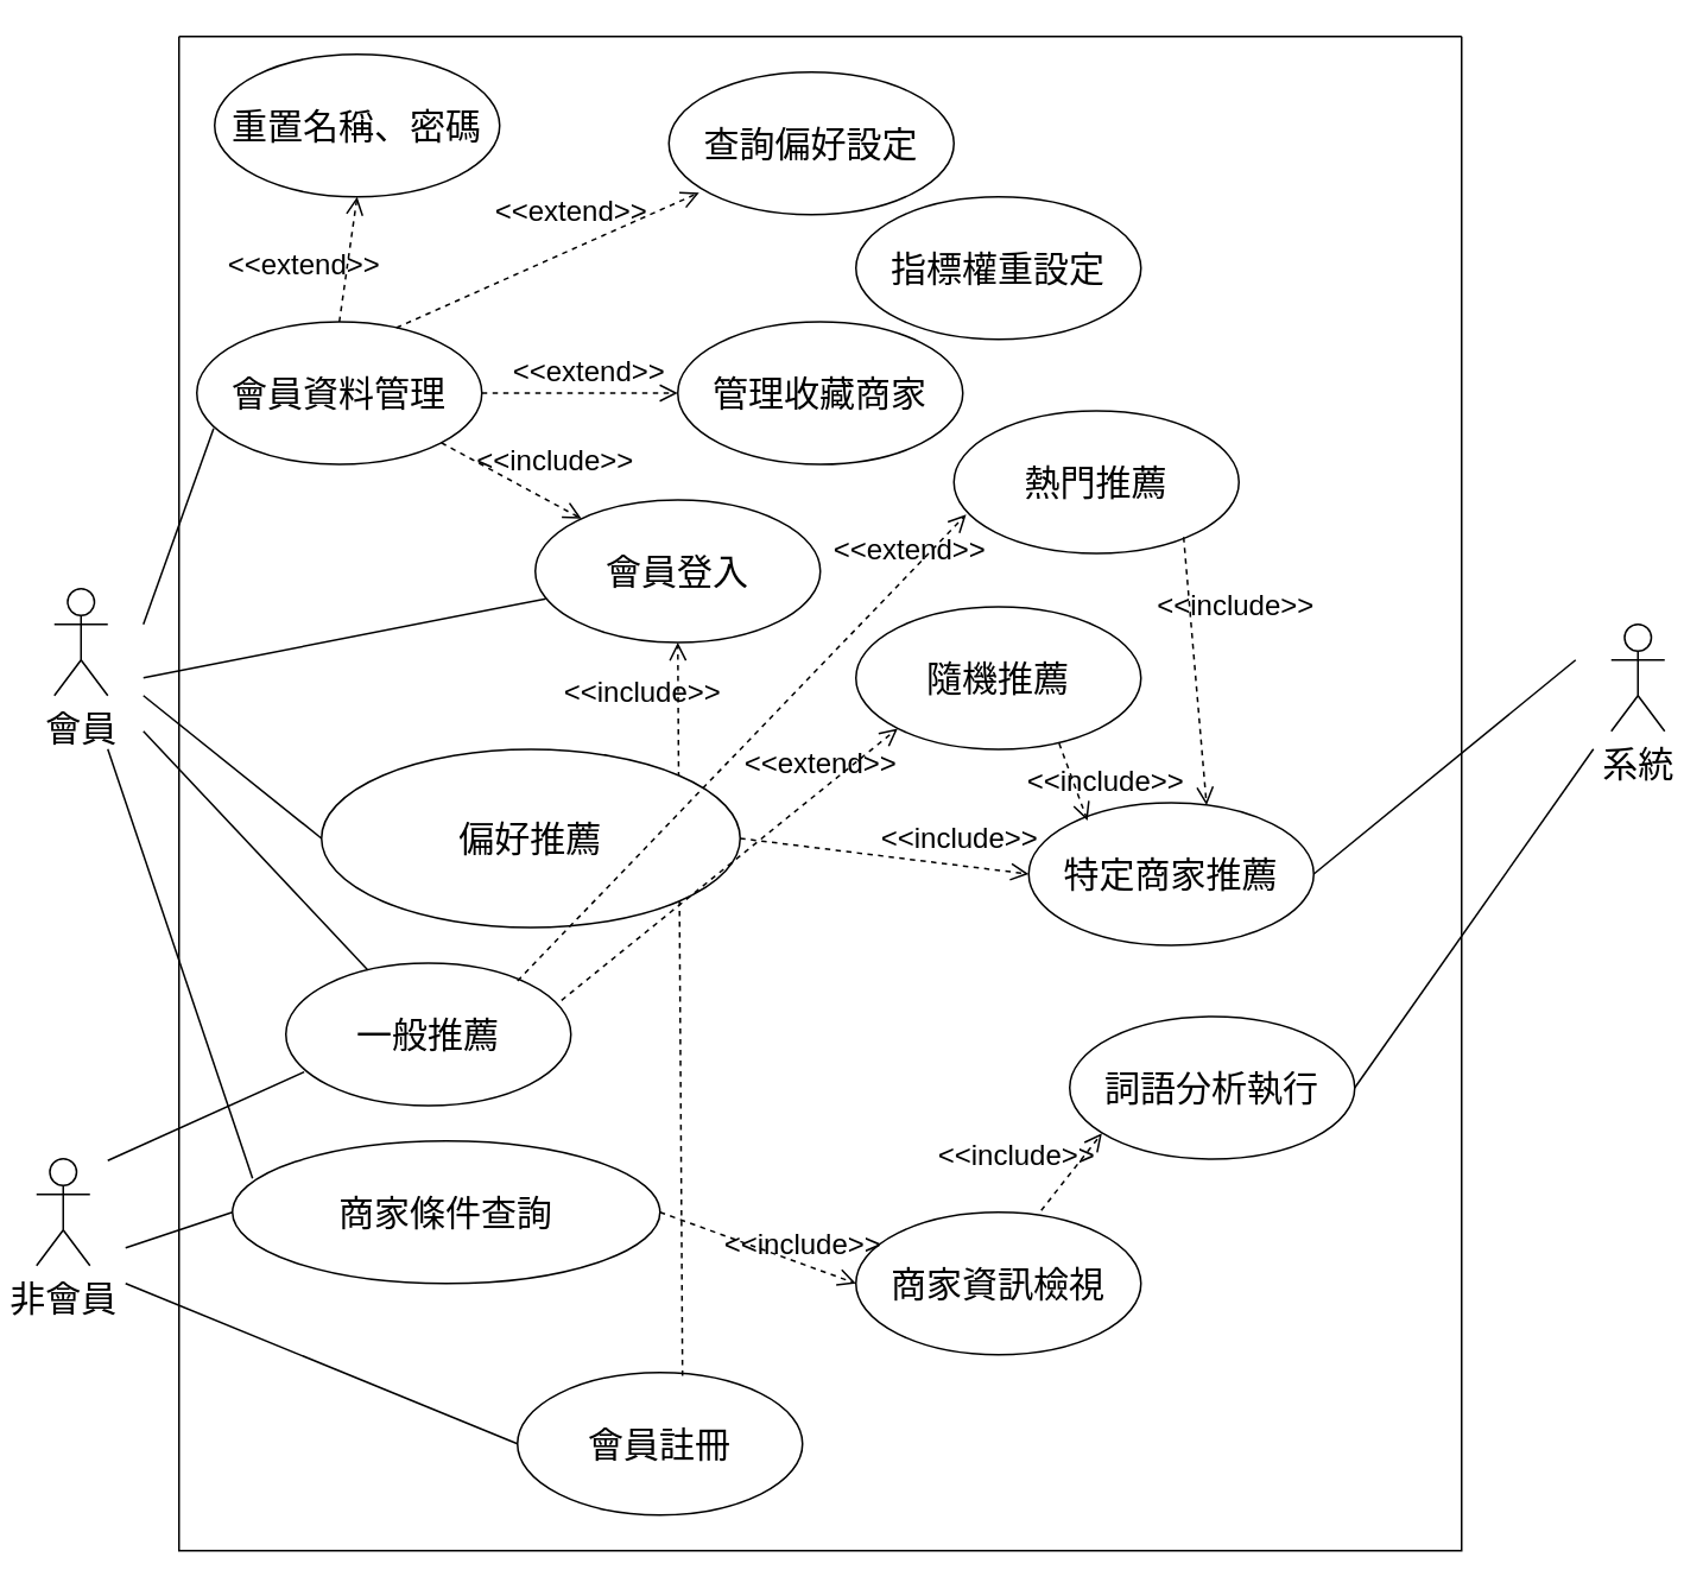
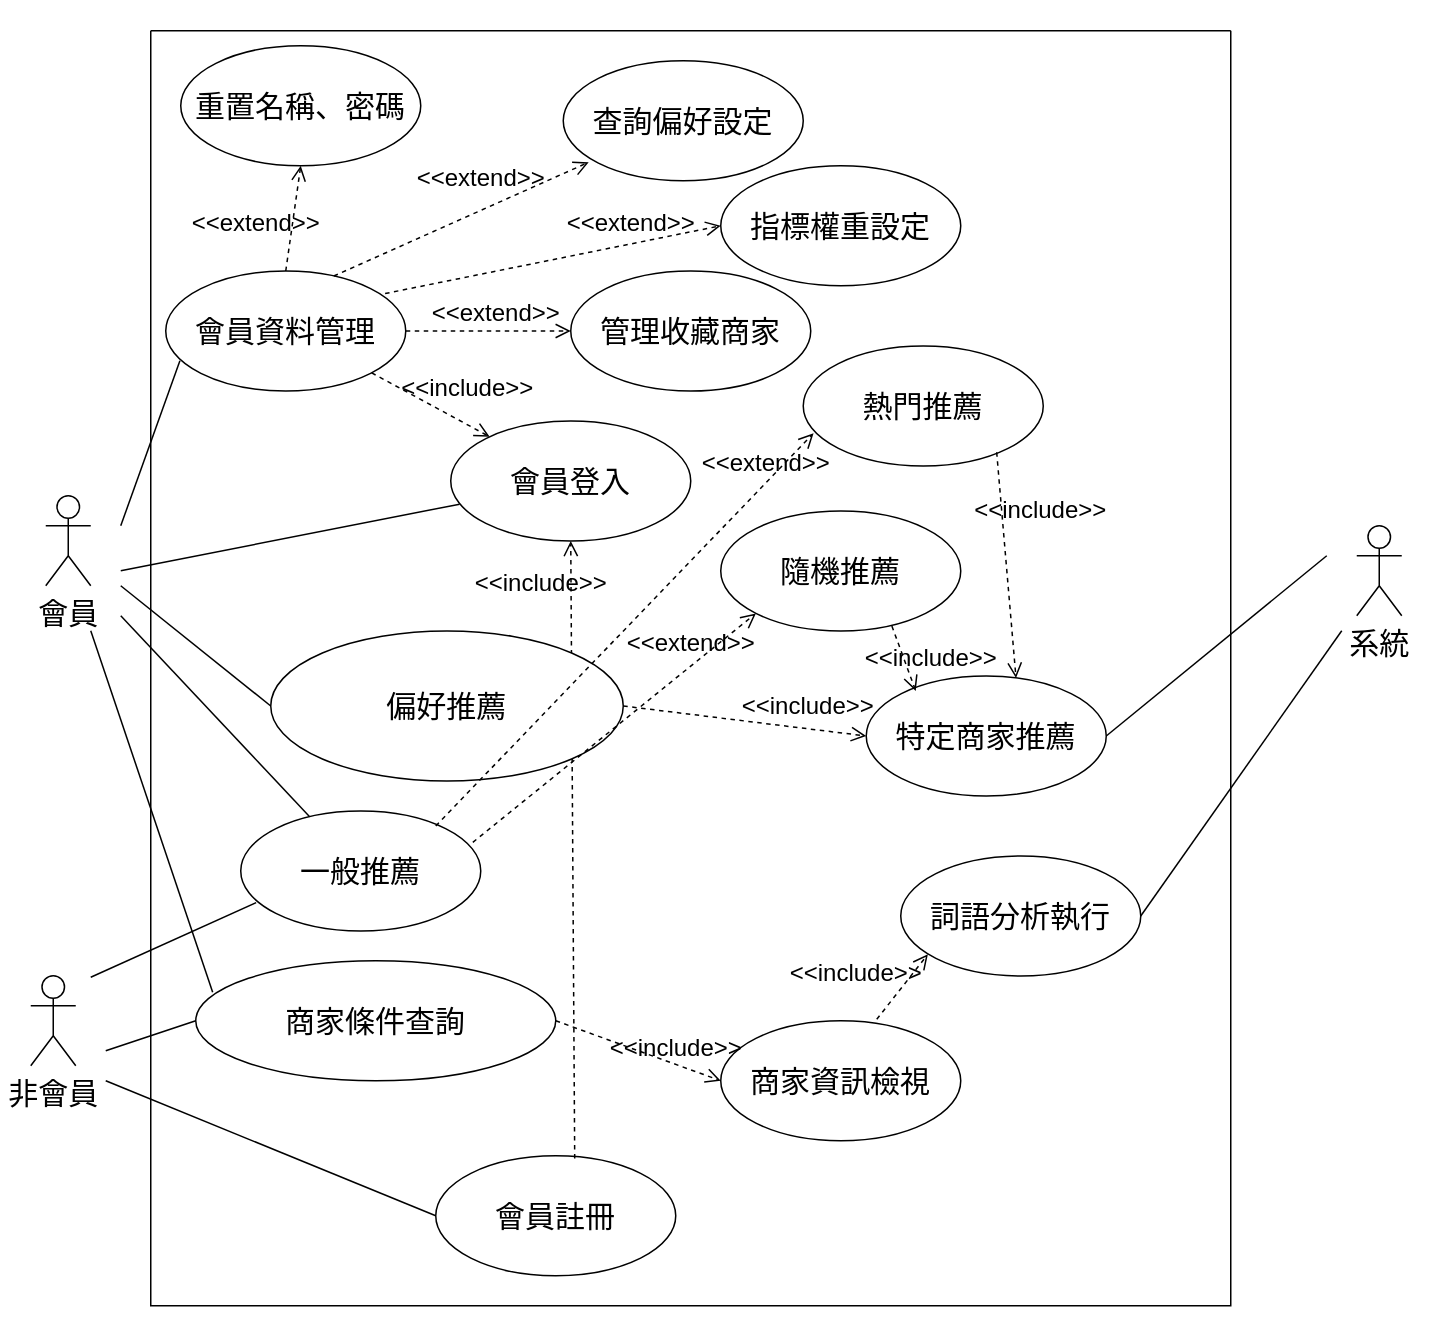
+ <mxCell id="35" value="&amp;lt;&amp;lt;extend&amp;gt;&amp;gt;" style="endArrow=open;startArrow=none;endFill=0;startFill=0;endSize=8;html=1;verticalAlign=bottom;dashed=1;labelBackgroundColor=none;rounded=0;entryX=0;entryY=0.5;entryDx=0;entryDy=0;exitX=0.914;exitY=0.188;exitDx=0;exitDy=0;exitPerimeter=0;fontSize=16;" edge="1" parent="4" source="7" target="31"><mxGeometry x="0.467" y="2" width="160" relative="1" as="geometry"><mxPoint x="132" y="174" as="sourcePoint" /><mxPoint x="302" y="98" as="targetPoint" /><mxPoint as="offset" /></mxGeometry></mxCell>
